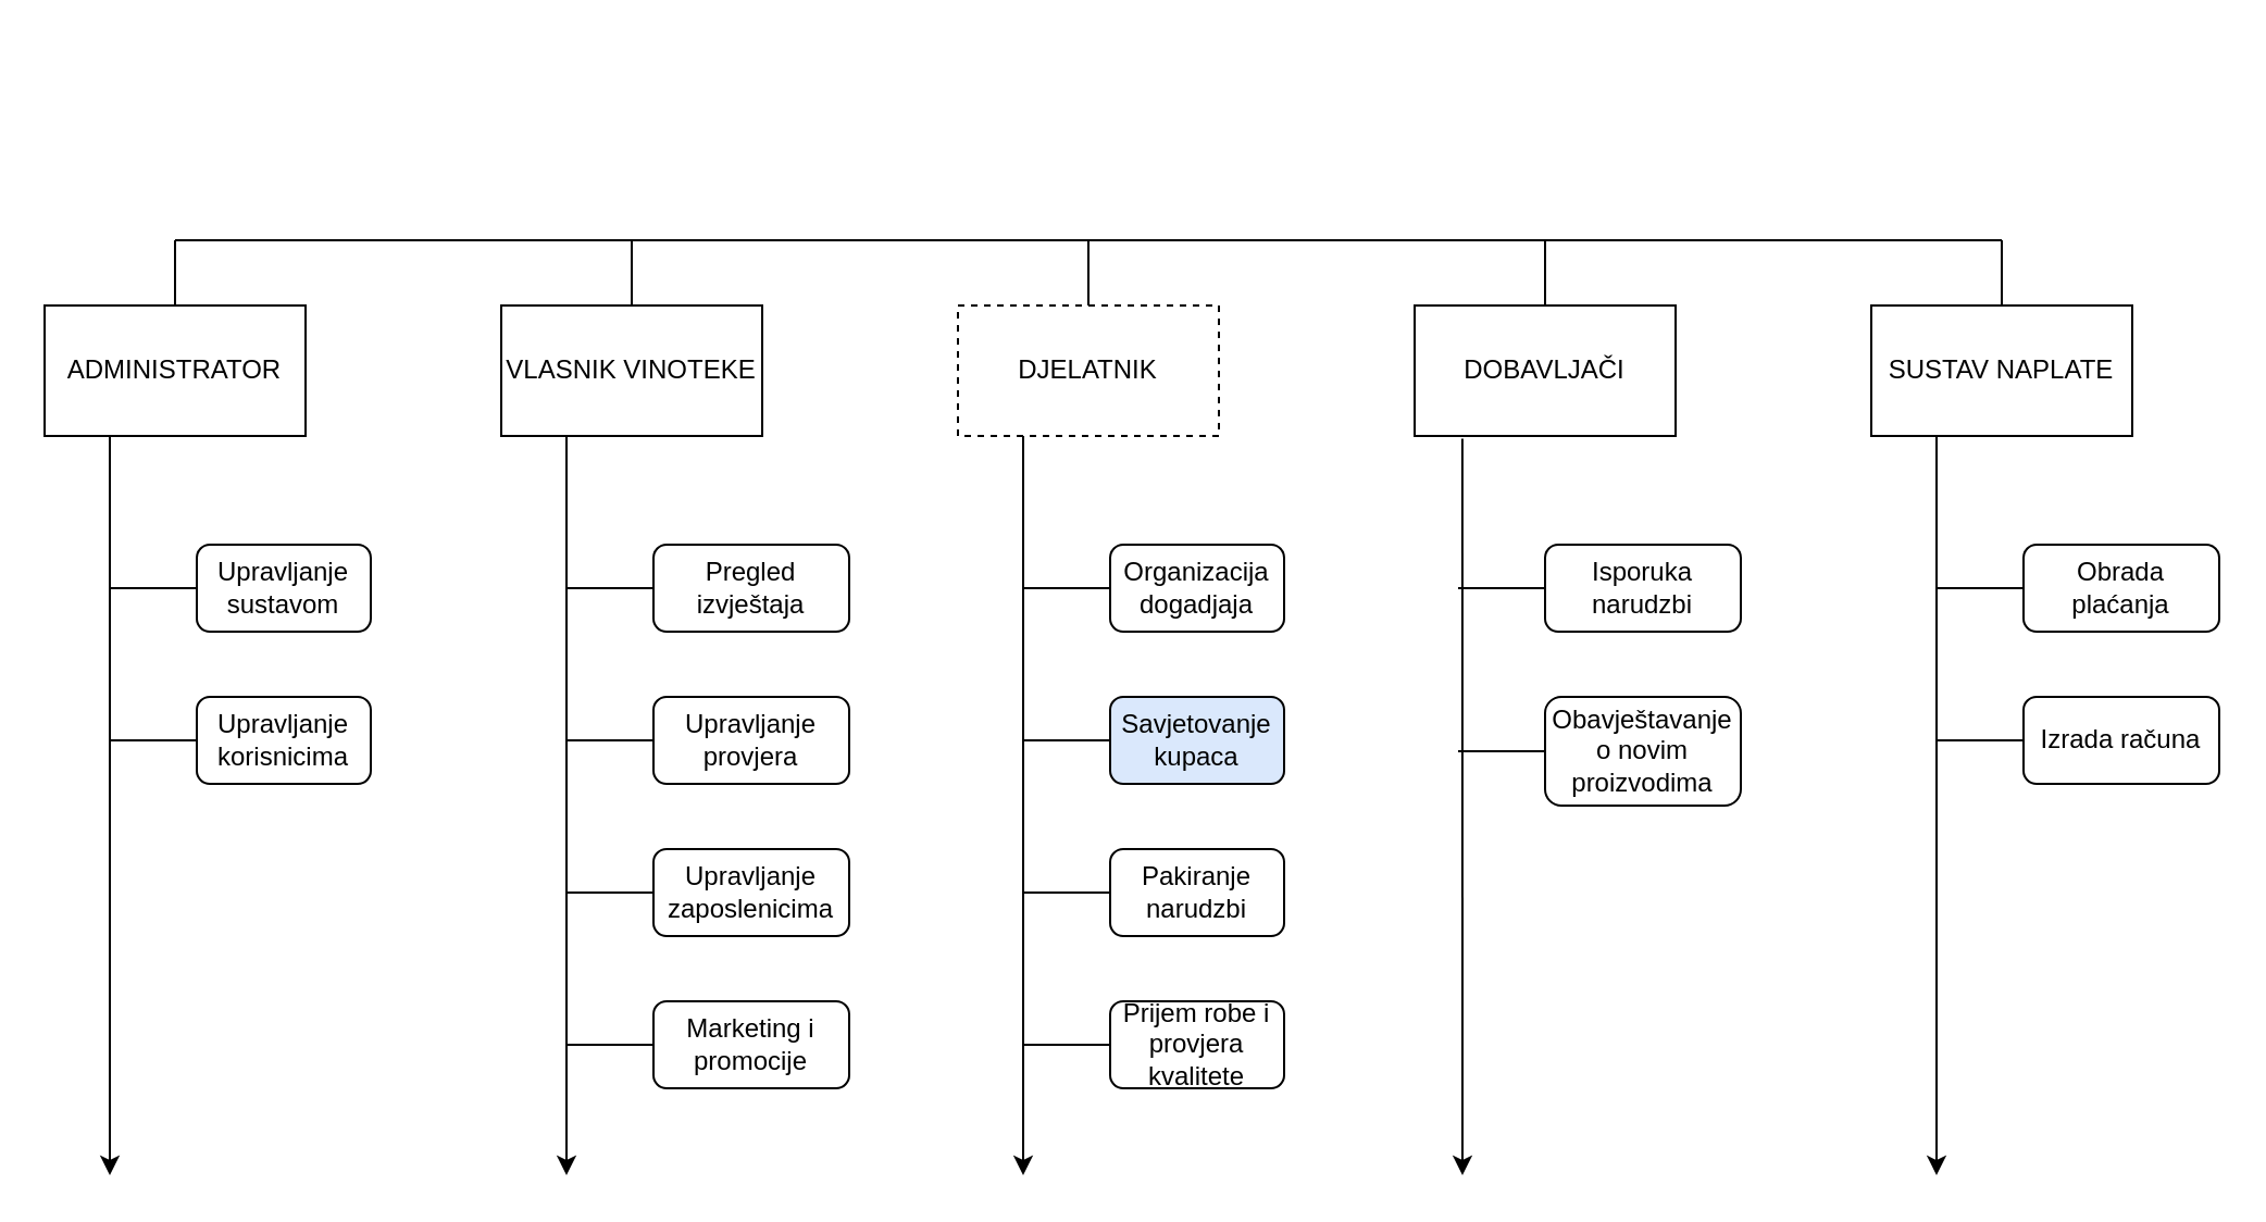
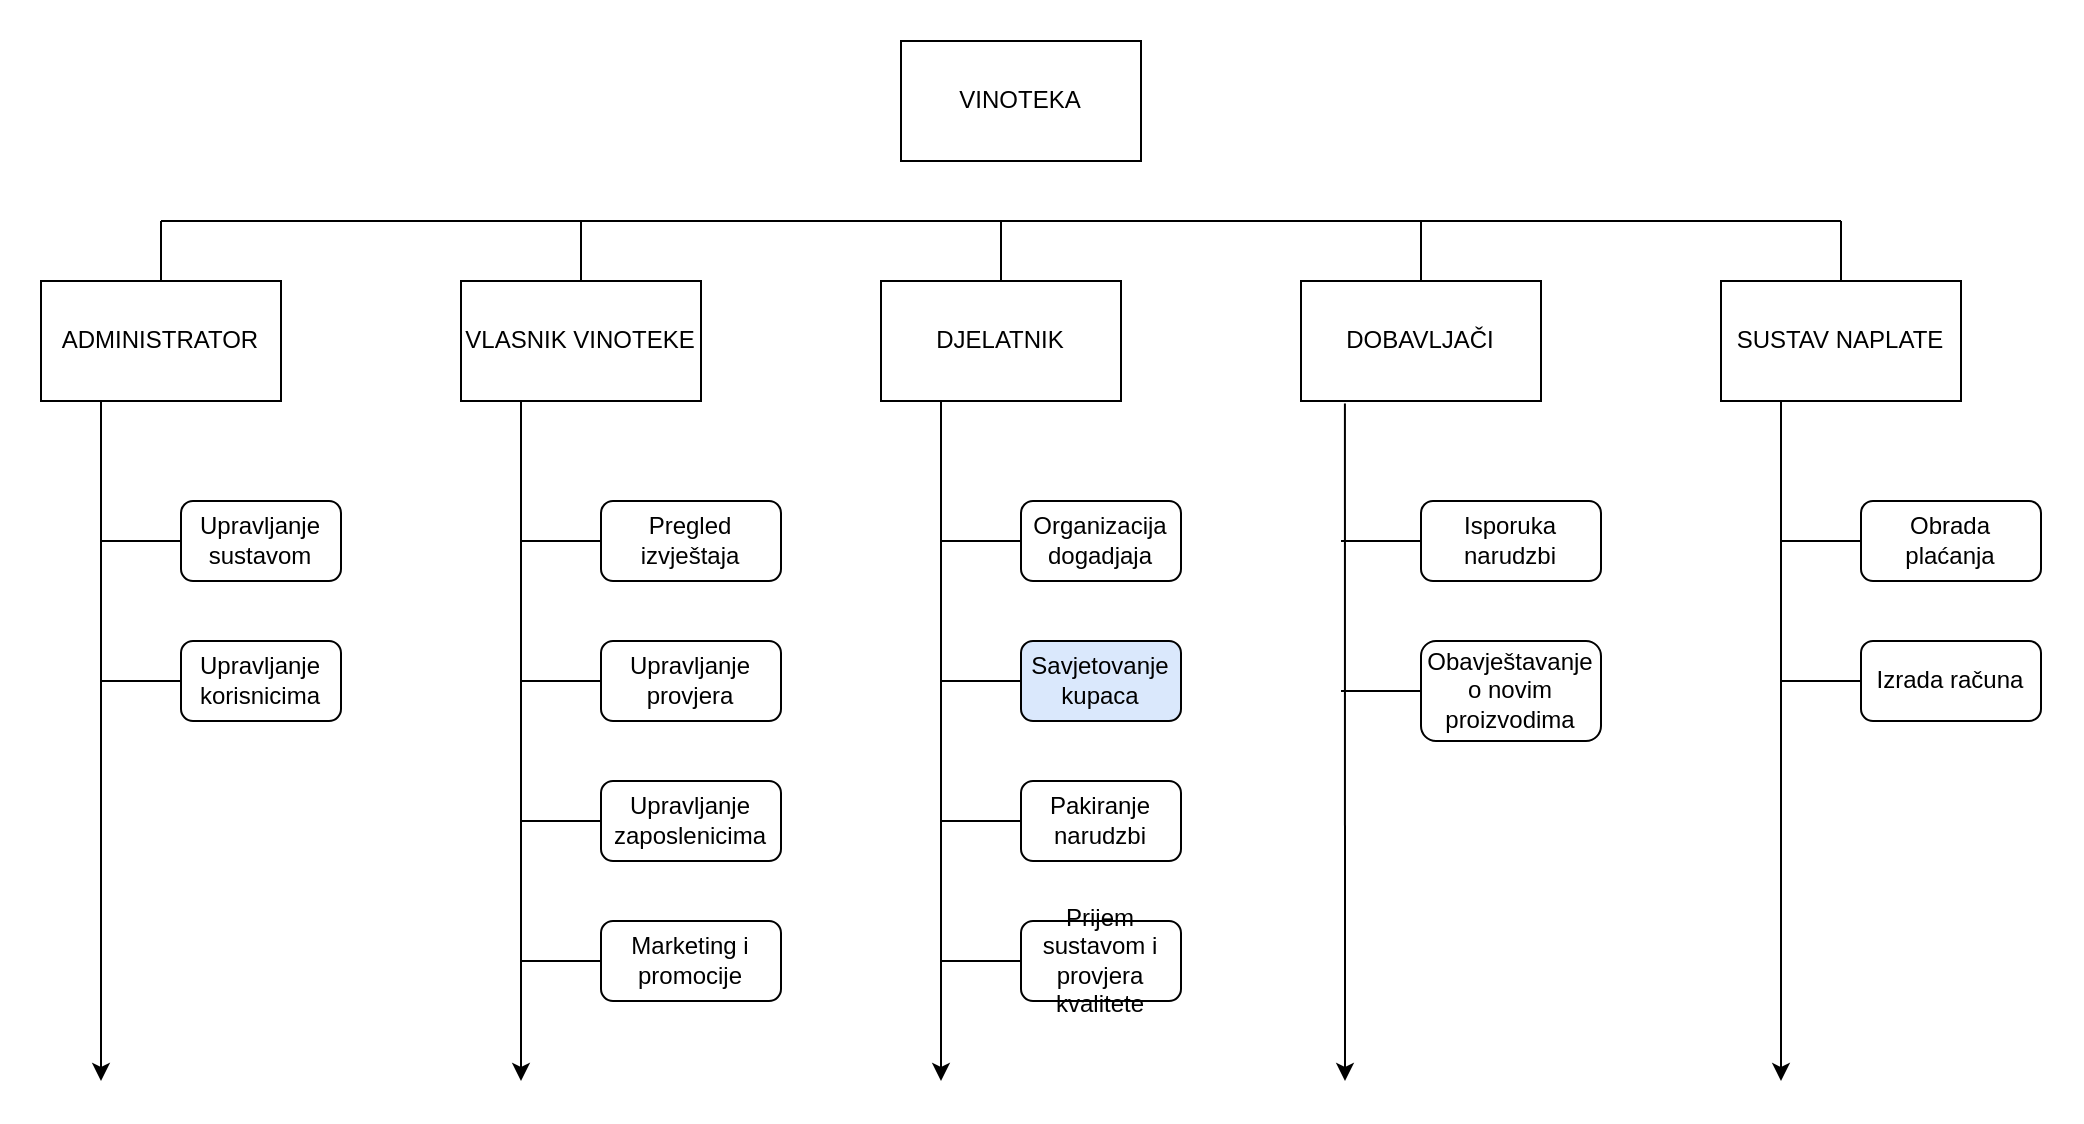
+ <mxCell id="2" value="VINOTEKA" style="rounded=0;whiteSpace=wrap;html=1;" vertex="1" parent="1"><mxGeometry x="450" width="120" height="60" as="geometry" y="20" /></mxCell>
- <mxCell id="4" value="DJELATNIK" style="rounded=0;whiteSpace=wrap;html=1;dashed=1;" vertex="1" parent="1"><mxGeometry x="440" y="140" width="120" height="60" as="geometry" /></mxCell>
+ <mxCell id="4" value="DJELATNIK" style="rounded=0;whiteSpace=wrap;html=1;" vertex="1" parent="1"><mxGeometry x="440" y="140" width="120" height="60" as="geometry" /></mxCell>
- <mxCell id="20" value="Prijem robe i provjera kvalitete" style="rounded=1;whiteSpace=wrap;html=1;" vertex="1" parent="1"><mxGeometry x="510" y="460" width="80" height="40" as="geometry" /></mxCell>
+ <mxCell id="20" value="Prijem sustavom i provjera kvalitete" style="rounded=1;whiteSpace=wrap;html=1;" vertex="1" parent="1"><mxGeometry x="510" y="460" width="80" height="40" as="geometry" /></mxCell>
